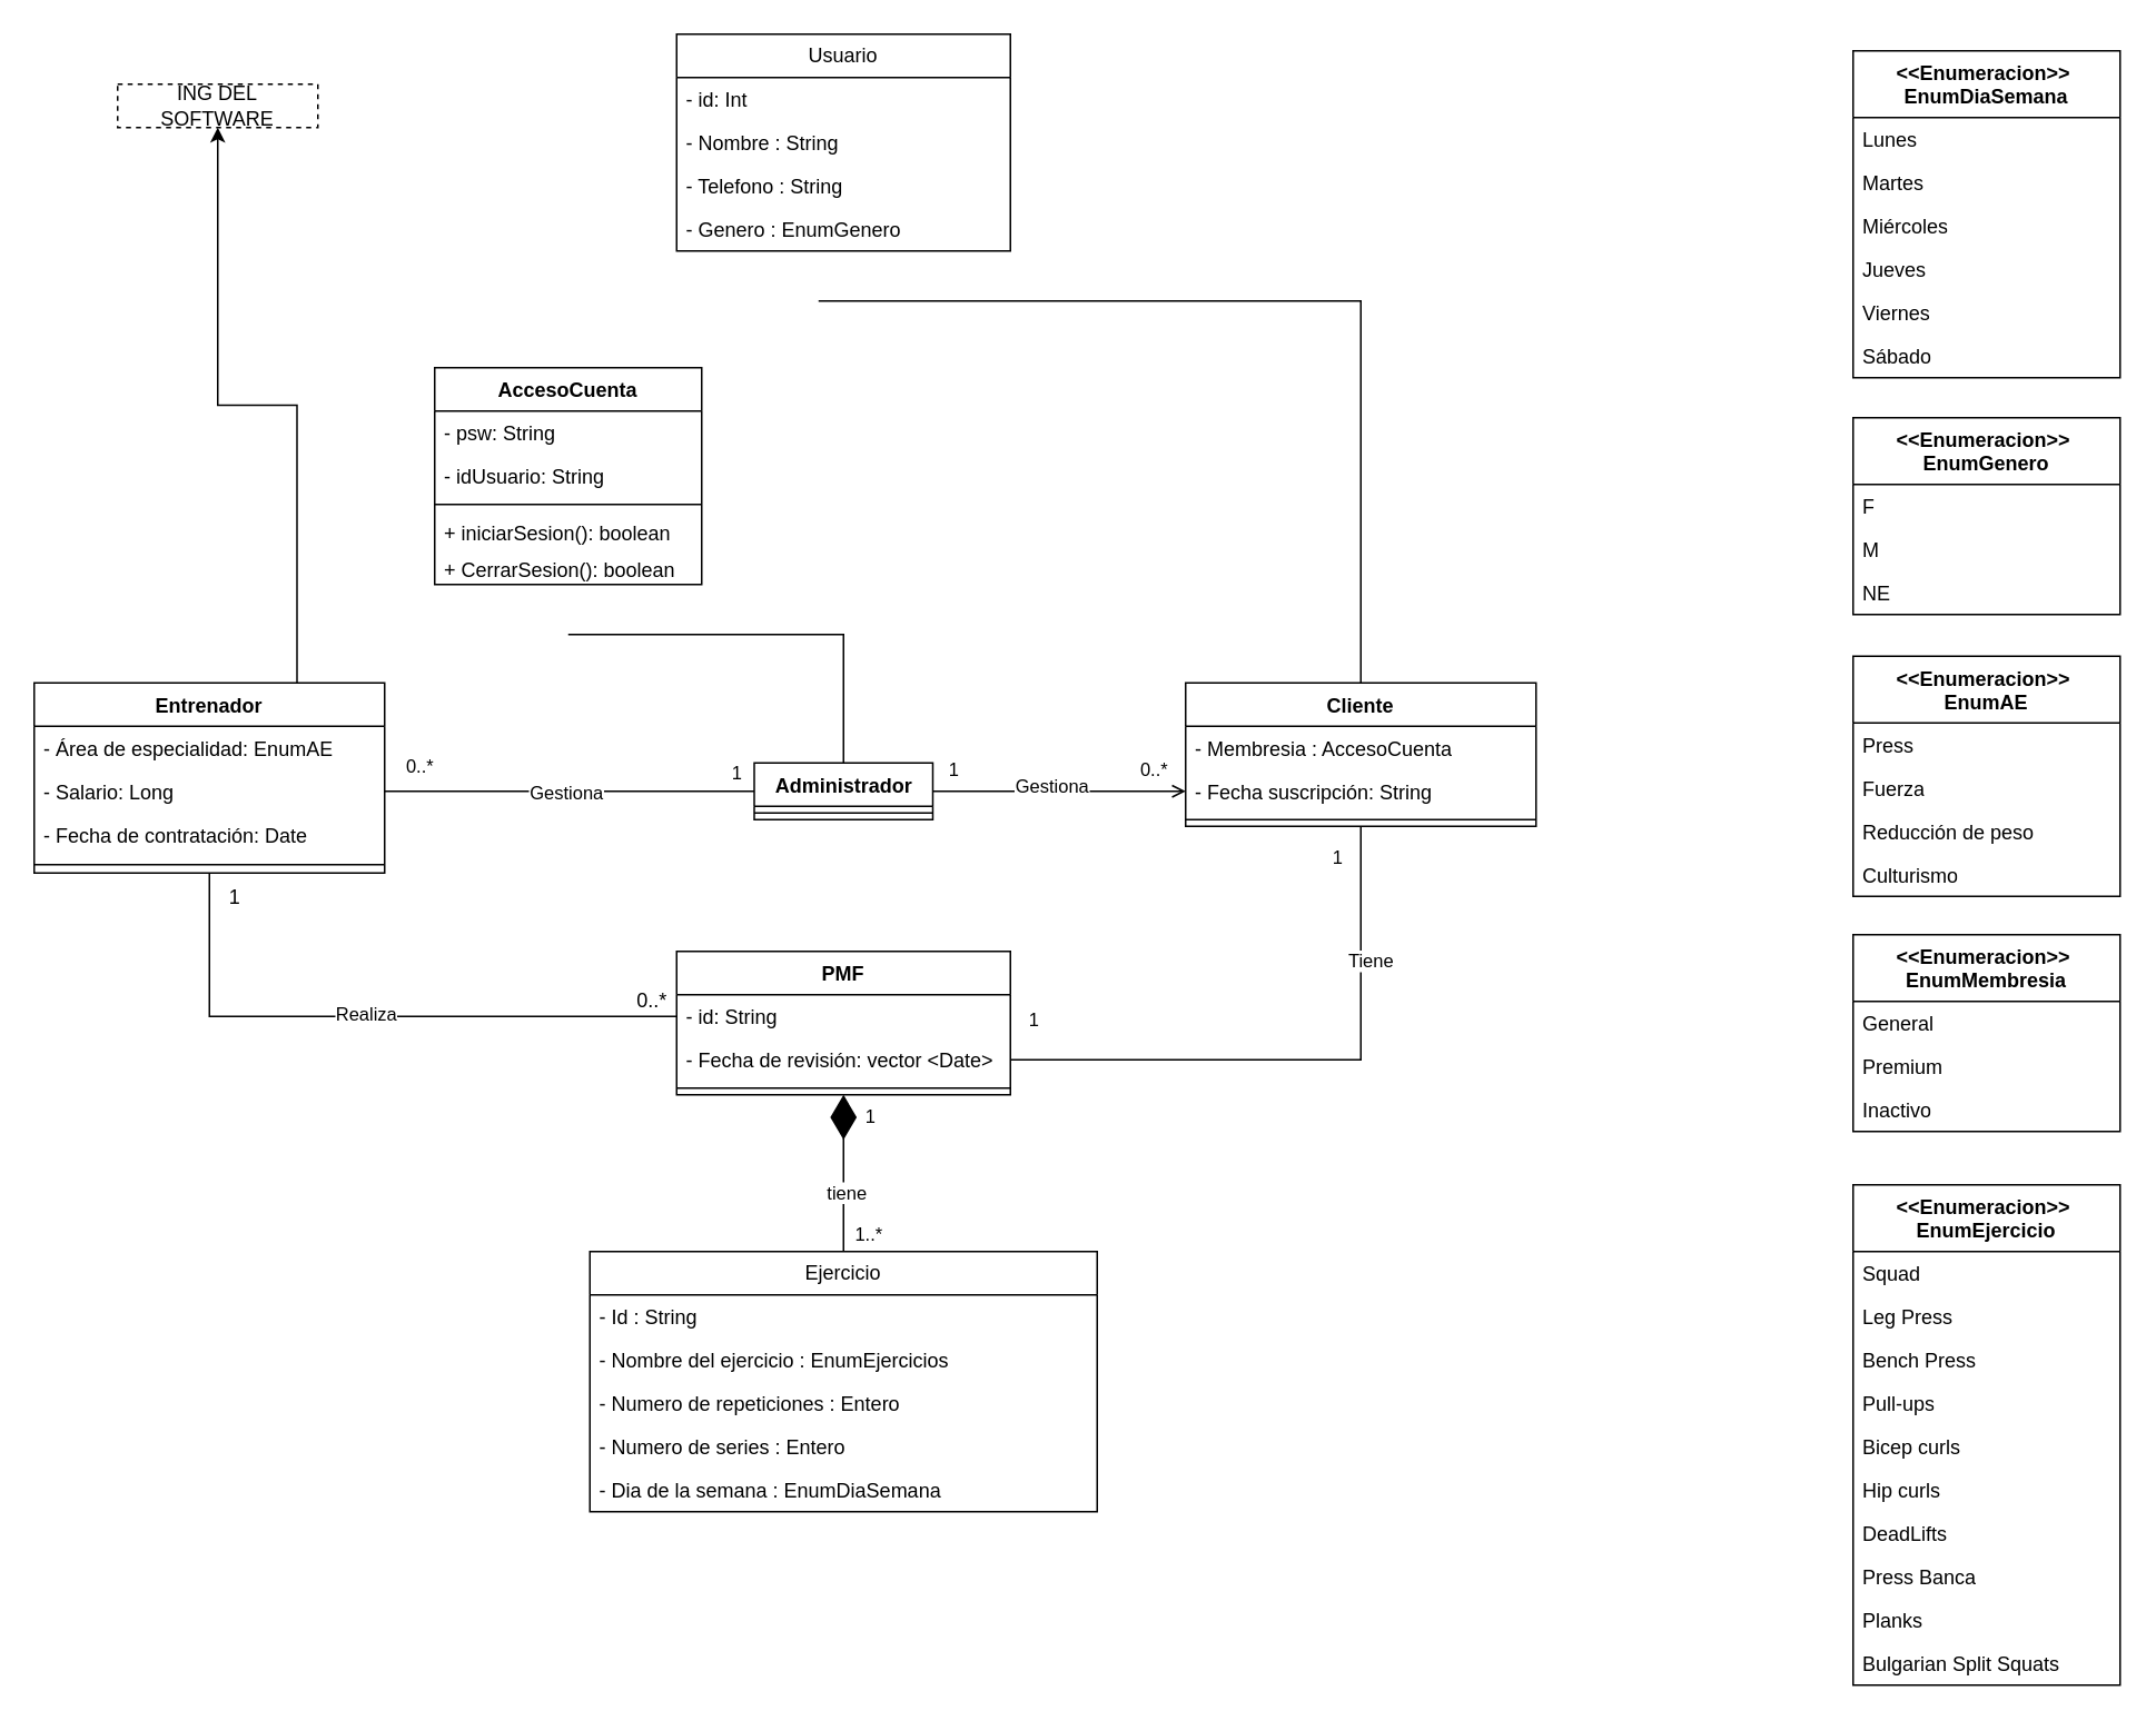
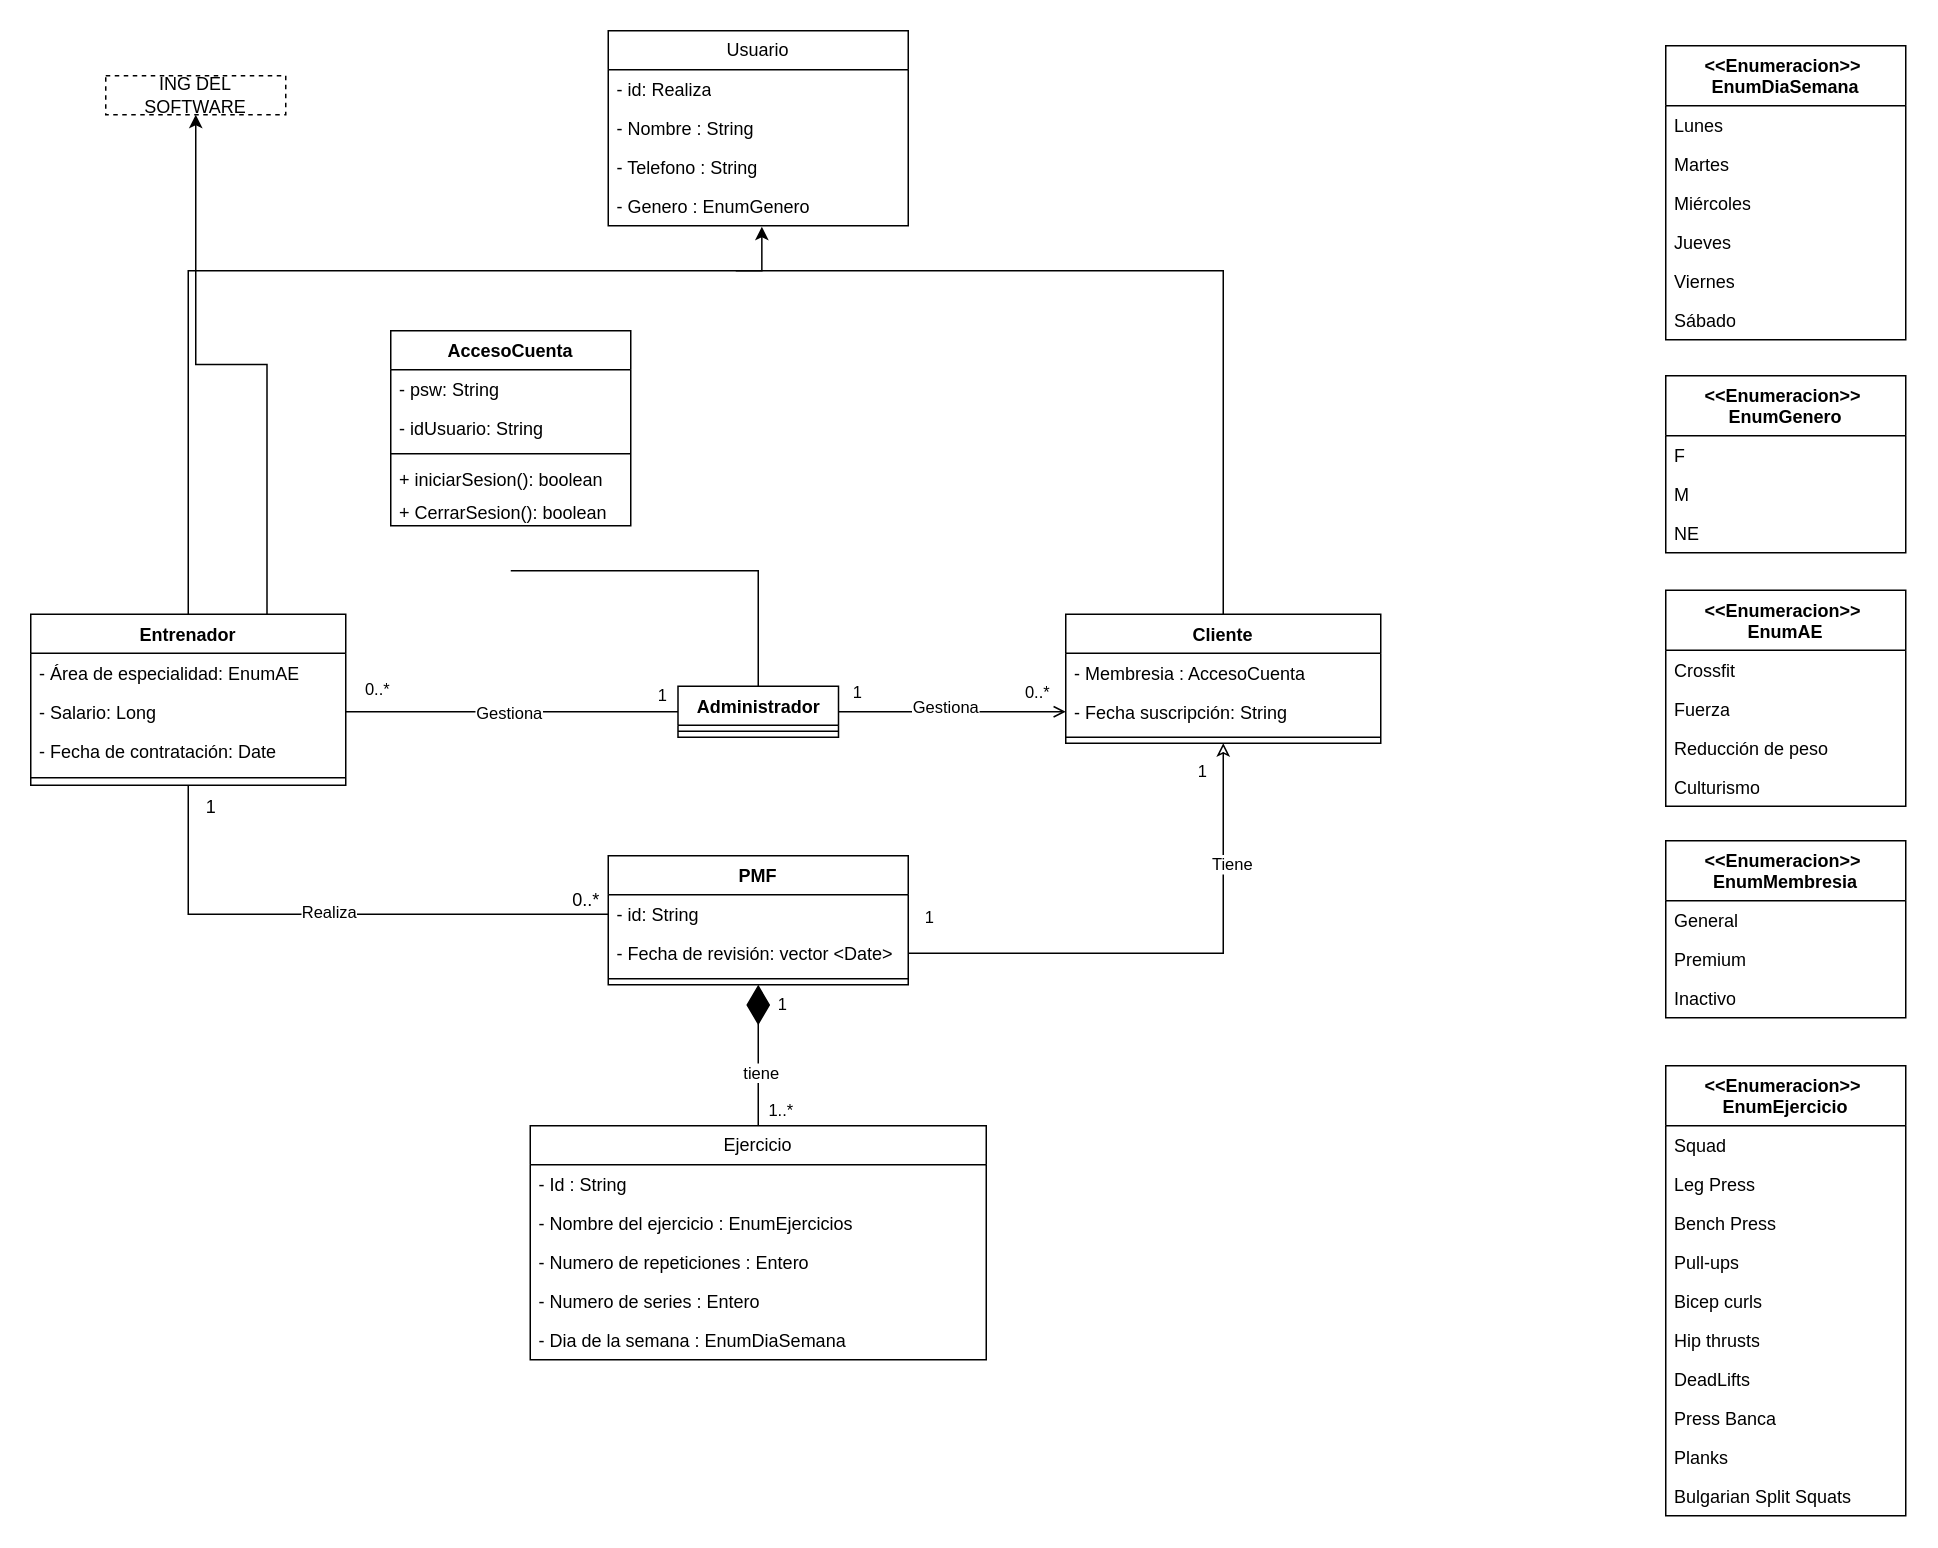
- <mxCell id="3" value="- id: Int" style="text;strokeColor=none;fillColor=none;align=left;verticalAlign=top;spacingLeft=4;spacingRight=4;overflow=hidden;rotatable=0;points=[[0,0.5],[1,0.5]];portConstraint=eastwest;whiteSpace=wrap;html=1;" vertex="1" parent="2"><mxGeometry y="26" width="200" height="26" as="geometry" /></mxCell>
+ <mxCell id="3" value="- id: Realiza" style="text;strokeColor=none;fillColor=none;align=left;verticalAlign=top;spacingLeft=4;spacingRight=4;overflow=hidden;rotatable=0;points=[[0,0.5],[1,0.5]];portConstraint=eastwest;whiteSpace=wrap;html=1;" vertex="1" parent="2"><mxGeometry y="26" width="200" height="26" as="geometry" /></mxCell>
+ <mxCell id="83" style="edgeStyle=orthogonalEdgeStyle;rounded=0;orthogonalLoop=1;jettySize=auto;html=1;entryX=0.512;entryY=1.026;entryDx=0;entryDy=0;entryPerimeter=0;" edge="1" parent="1" source="57" target="6"><mxGeometry relative="1" as="geometry"><Array as="points"><mxPoint x="125" y="180" /><mxPoint x="507" y="180" /></Array></mxGeometry></mxCell>
- <mxCell id="17" value="Press" style="text;strokeColor=none;fillColor=none;align=left;verticalAlign=top;spacingLeft=4;spacingRight=4;overflow=hidden;rotatable=0;points=[[0,0.5],[1,0.5]];portConstraint=eastwest;whiteSpace=wrap;html=1;" vertex="1" parent="16"><mxGeometry y="40" width="160" height="26" as="geometry" /></mxCell>
+ <mxCell id="17" value="Crossfit" style="text;strokeColor=none;fillColor=none;align=left;verticalAlign=top;spacingLeft=4;spacingRight=4;overflow=hidden;rotatable=0;points=[[0,0.5],[1,0.5]];portConstraint=eastwest;whiteSpace=wrap;html=1;" vertex="1" parent="16"><mxGeometry y="40" width="160" height="26" as="geometry" /></mxCell>
- <mxCell id="42" style="edgeStyle=orthogonalEdgeStyle;rounded=0;orthogonalLoop=1;jettySize=auto;html=1;endArrow=none;endFill=0;entryX=0.5;entryY=1;entryDx=0;entryDy=0;exitX=1;exitY=0.5;exitDx=0;exitDy=0;" edge="1" parent="1" source="70" target="53"><mxGeometry relative="1" as="geometry"><mxPoint x="927.52" y="536.86" as="targetPoint" /><Array as="points"><mxPoint x="815" y="635" /></Array><mxPoint x="605.8" y="674.798" as="sourcePoint" /></mxGeometry></mxCell>
+ <mxCell id="42" style="edgeStyle=orthogonalEdgeStyle;rounded=0;orthogonalLoop=1;jettySize=auto;html=1;endArrow=classic;endFill=0;entryX=0.5;entryY=1;entryDx=0;entryDy=0;exitX=1;exitY=0.5;exitDx=0;exitDy=0;" edge="1" parent="1" source="70" target="53"><mxGeometry relative="1" as="geometry"><mxPoint x="927.52" y="536.86" as="targetPoint" /><Array as="points"><mxPoint x="815" y="635" /></Array><mxPoint x="605.8" y="674.798" as="sourcePoint" /></mxGeometry></mxCell>
- <mxCell id="78" value="Hip curls" style="text;strokeColor=none;fillColor=none;align=left;verticalAlign=top;spacingLeft=4;spacingRight=4;overflow=hidden;rotatable=0;points=[[0,0.5],[1,0.5]];portConstraint=eastwest;whiteSpace=wrap;html=1;" vertex="1" parent="72"><mxGeometry y="170" width="160" height="26" as="geometry" /></mxCell>
+ <mxCell id="78" value="Hip thrusts" style="text;strokeColor=none;fillColor=none;align=left;verticalAlign=top;spacingLeft=4;spacingRight=4;overflow=hidden;rotatable=0;points=[[0,0.5],[1,0.5]];portConstraint=eastwest;whiteSpace=wrap;html=1;" vertex="1" parent="72"><mxGeometry y="170" width="160" height="26" as="geometry" /></mxCell>
